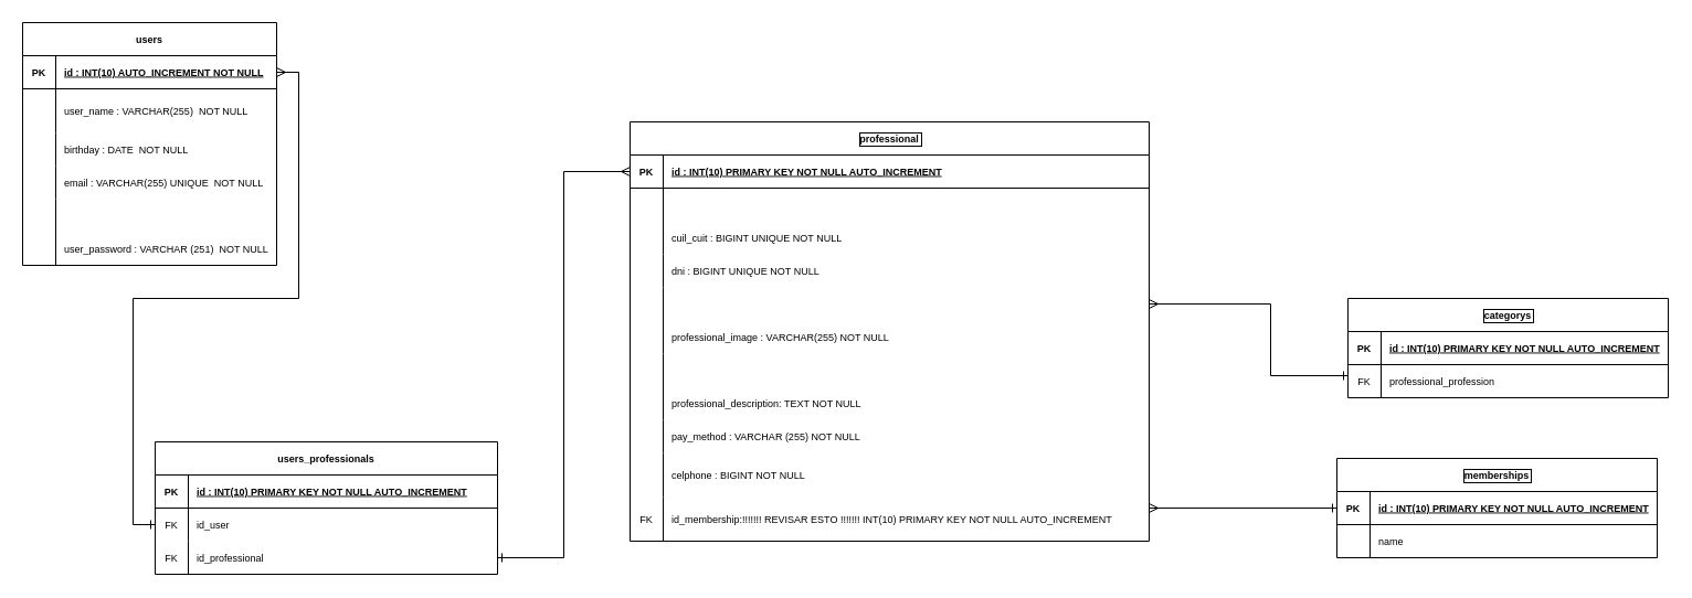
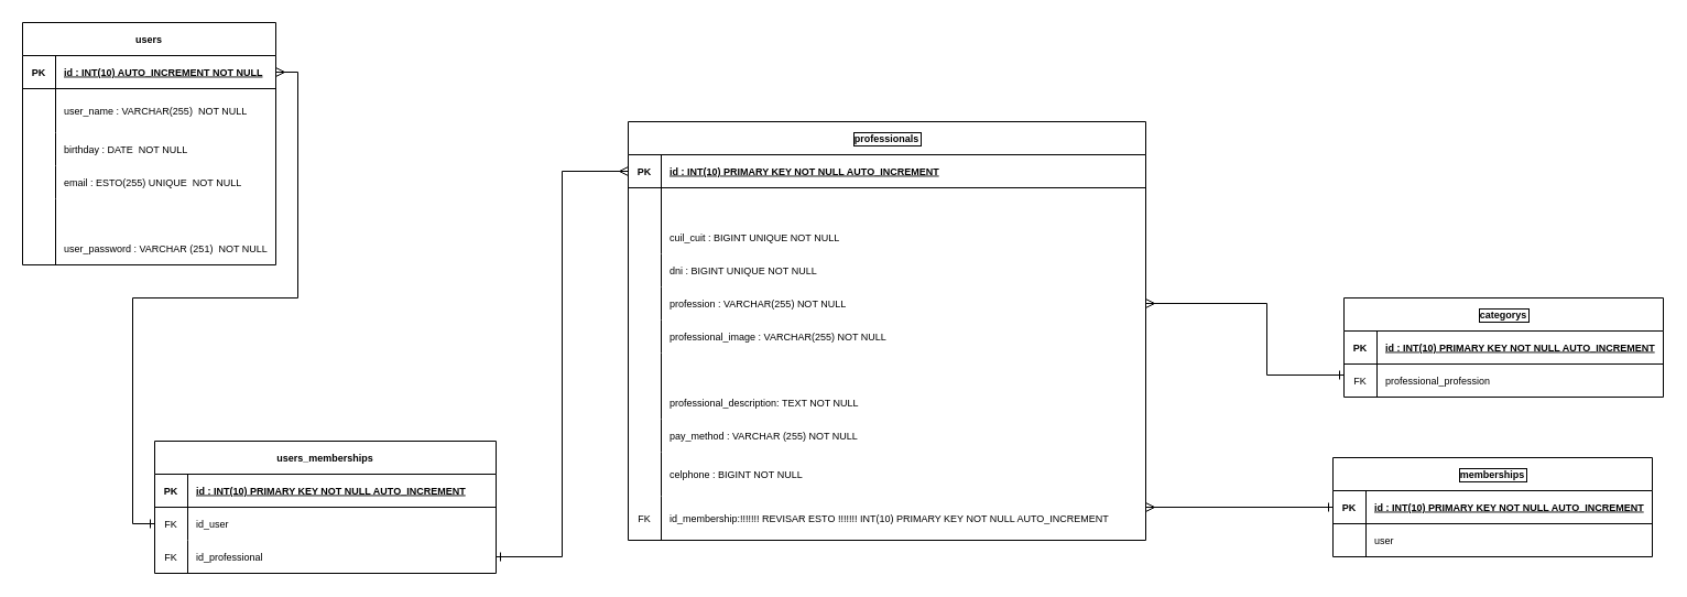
- <mxCell id="20" value="professional" style="shape=table;startSize=30;container=1;collapsible=1;childLayout=tableLayout;fixedRows=1;rowLines=0;fontStyle=1;align=center;resizeLast=1;labelBorderColor=#000000;fontSize=9;" parent="1" vertex="1"><mxGeometry x="570" y="110" width="470" height="380" as="geometry"><mxRectangle x="440" y="120" width="100" height="30" as="alternateBounds" /></mxGeometry></mxCell>
+ <mxCell id="20" value="professionals" style="shape=table;startSize=30;container=1;collapsible=1;childLayout=tableLayout;fixedRows=1;rowLines=0;fontStyle=1;align=center;resizeLast=1;labelBorderColor=#000000;fontSize=9;" parent="1" vertex="1"><mxGeometry x="570" y="110" width="470" height="380" as="geometry"><mxRectangle x="440" y="120" width="100" height="30" as="alternateBounds" /></mxGeometry></mxCell>
- <mxCell id="14" value="email : VARCHAR(255) UNIQUE  NOT NULL" style="shape=partialRectangle;connectable=0;fillColor=none;top=0;left=0;bottom=0;right=0;align=left;spacingLeft=6;overflow=hidden;fontSize=9;" parent="12" vertex="1"><mxGeometry x="30" width="200" height="30" as="geometry" /></mxCell>
+ <mxCell id="14" value="email : ESTO(255) UNIQUE  NOT NULL" style="shape=partialRectangle;connectable=0;fillColor=none;top=0;left=0;bottom=0;right=0;align=left;spacingLeft=6;overflow=hidden;fontSize=9;" parent="12" vertex="1"><mxGeometry x="30" width="200" height="30" as="geometry" /></mxCell>
+ <mxCell id="34" value="profession : VARCHAR(255) NOT NULL" style="shape=partialRectangle;connectable=0;fillColor=none;top=0;left=0;bottom=0;right=0;align=left;spacingLeft=6;overflow=hidden;fontSize=9;" parent="32" vertex="1"><mxGeometry x="30" width="440" height="30" as="geometry" /></mxCell>
- <mxCell id="52" value="users_professionals" style="shape=table;startSize=30;container=1;collapsible=1;childLayout=tableLayout;fixedRows=1;rowLines=0;fontStyle=1;align=center;resizeLast=1;fontSize=9;" parent="1" vertex="1"><mxGeometry x="140" y="400" width="310" height="120" as="geometry" /></mxCell>
+ <mxCell id="52" value="users_memberships" style="shape=table;startSize=30;container=1;collapsible=1;childLayout=tableLayout;fixedRows=1;rowLines=0;fontStyle=1;align=center;resizeLast=1;fontSize=9;" parent="1" vertex="1"><mxGeometry x="140" y="400" width="310" height="120" as="geometry" /></mxCell>
- <mxCell id="70" value="    name" style="shape=partialRectangle;connectable=0;fillColor=none;top=0;left=0;bottom=0;right=0;align=left;spacingLeft=6;overflow=hidden;fontSize=9;" parent="68" vertex="1"><mxGeometry x="30" width="260" height="30" as="geometry" /></mxCell>
+ <mxCell id="70" value="    user" style="shape=partialRectangle;connectable=0;fillColor=none;top=0;left=0;bottom=0;right=0;align=left;spacingLeft=6;overflow=hidden;fontSize=9;" parent="68" vertex="1"><mxGeometry x="30" width="260" height="30" as="geometry" /></mxCell>
